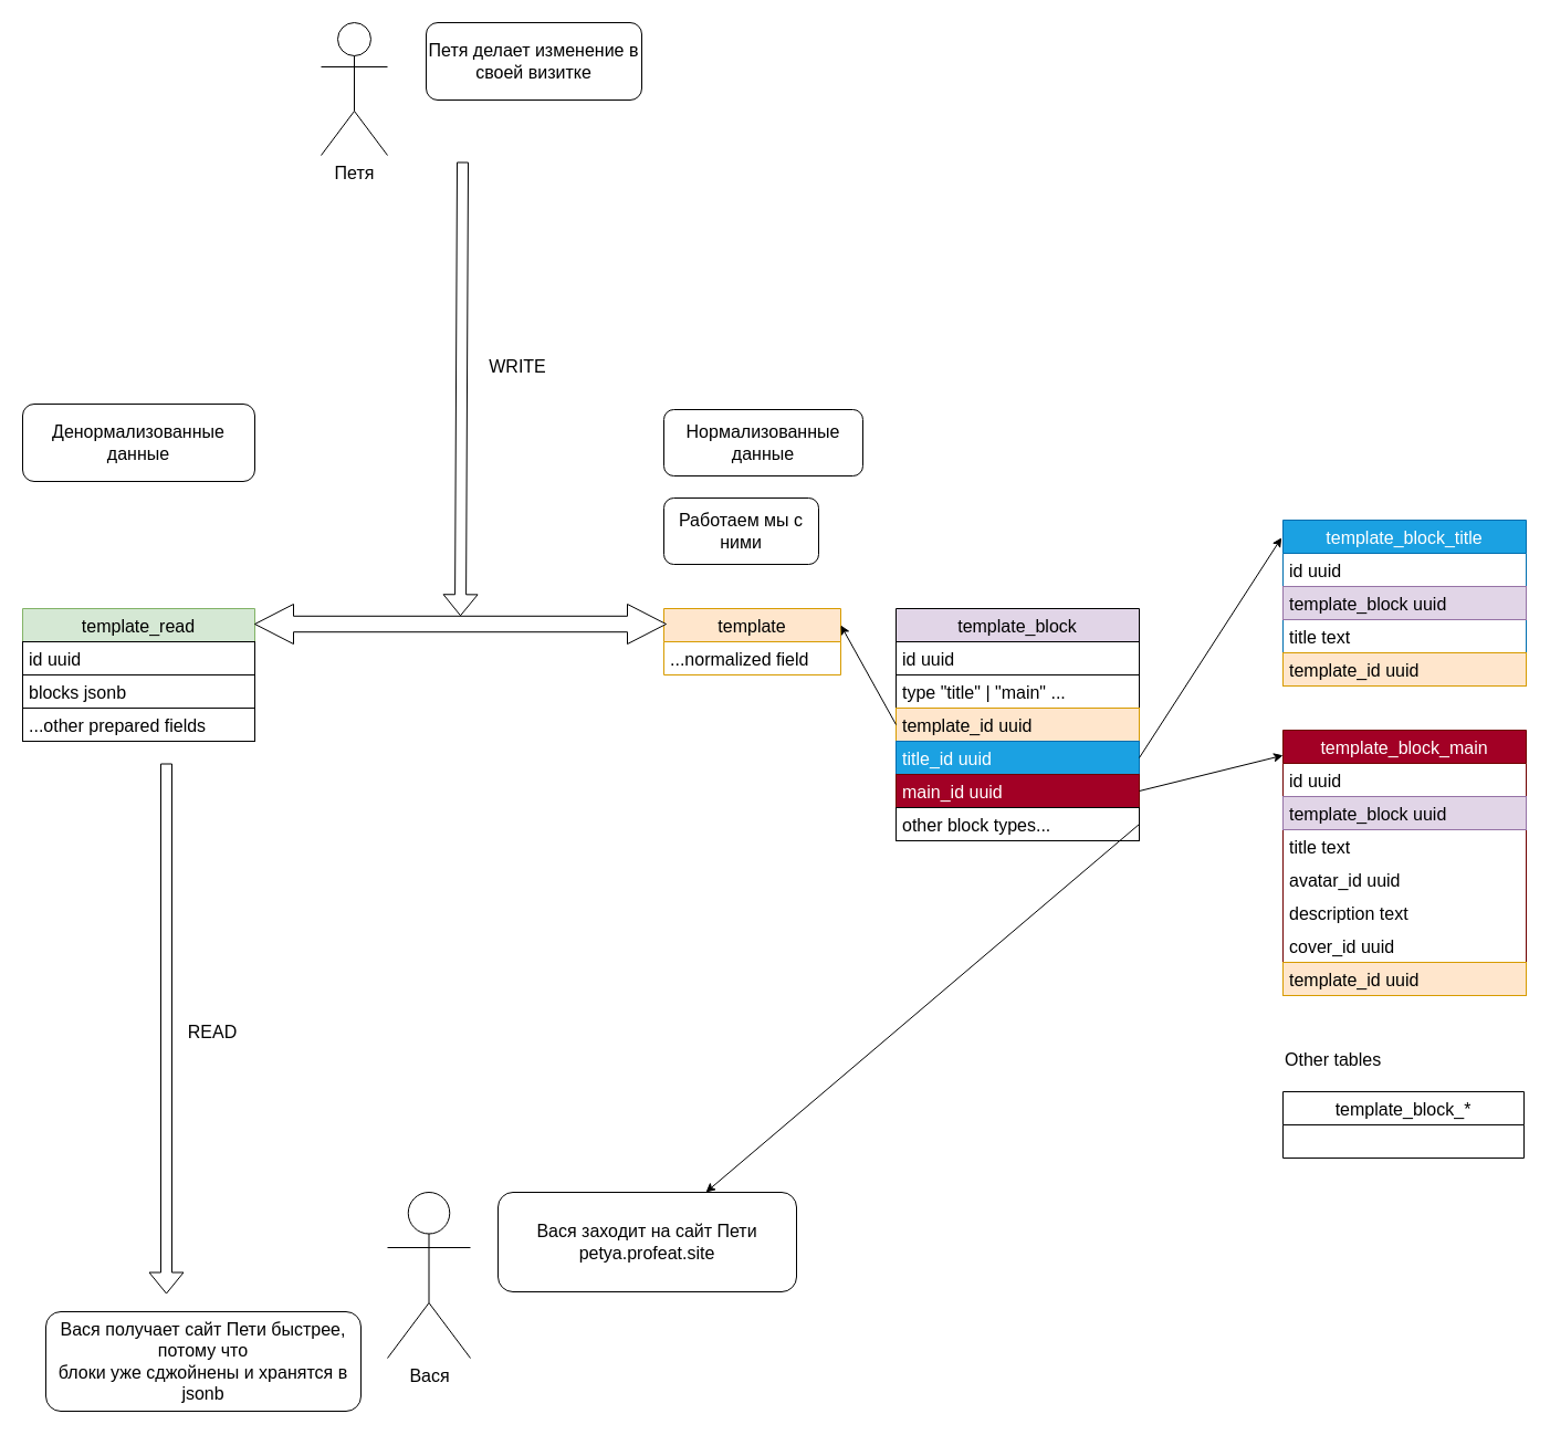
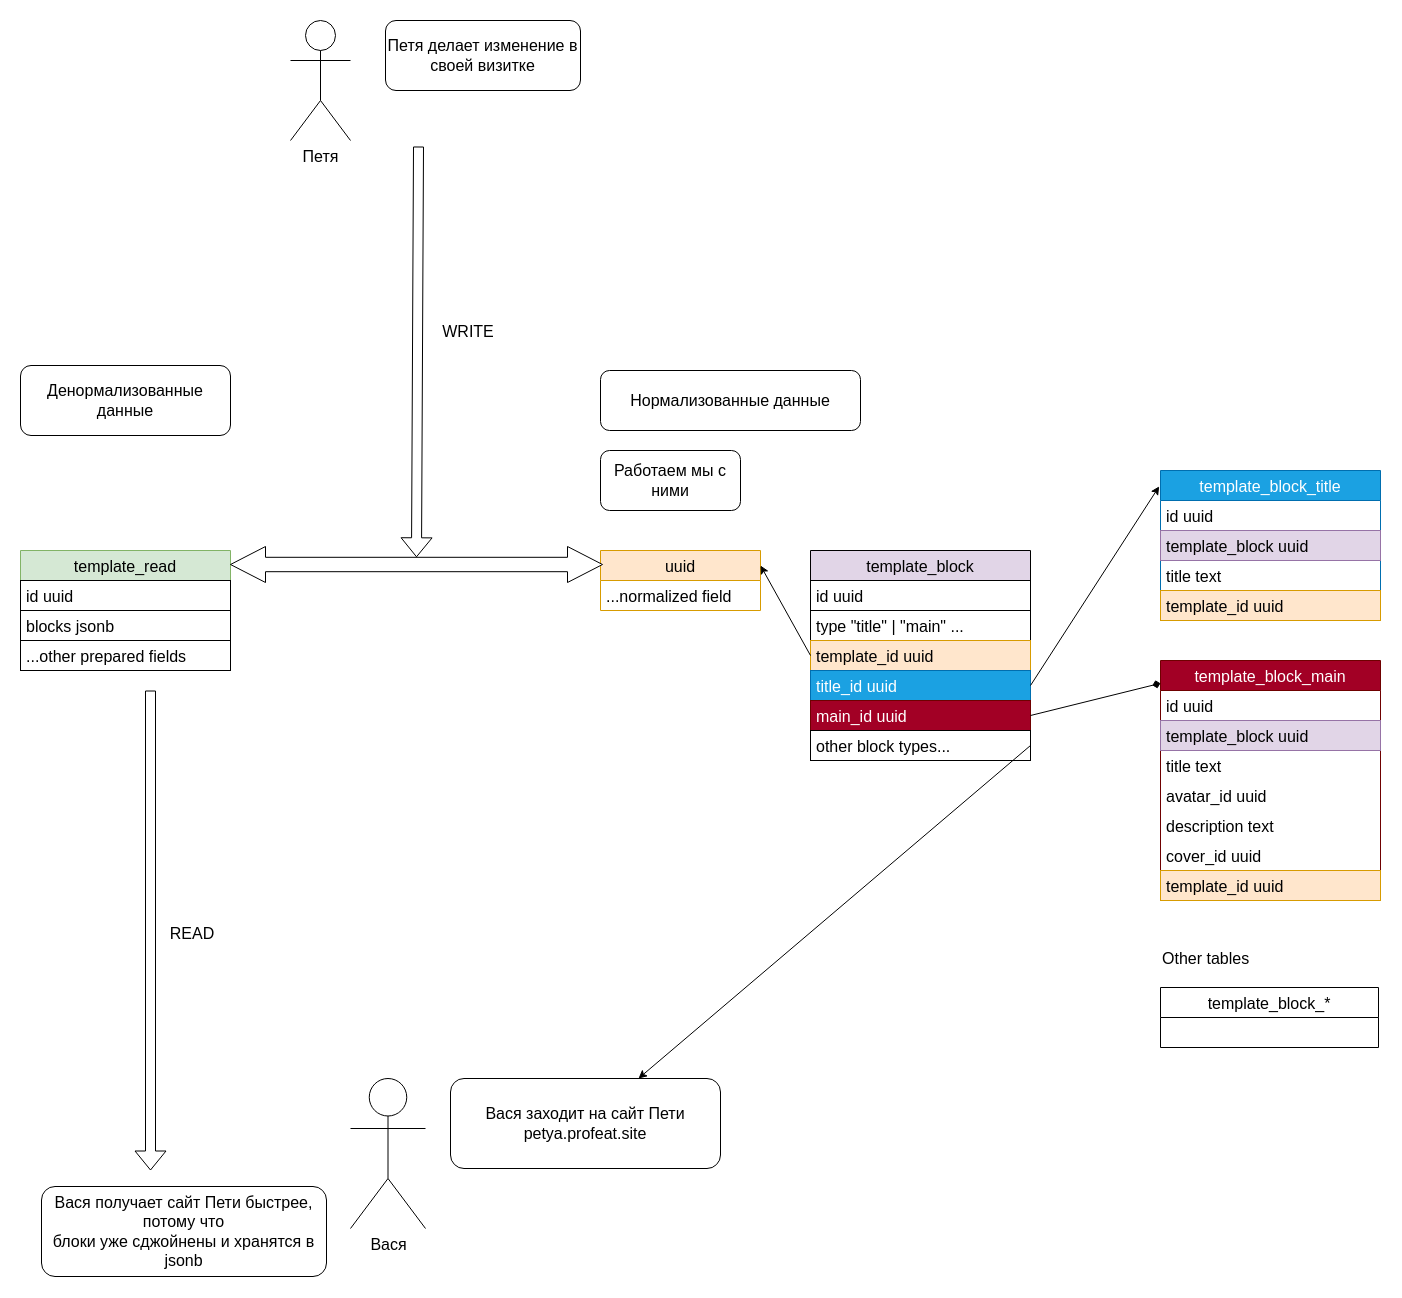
- <mxCell id="25" value="Нормализованные данные" style="rounded=1;whiteSpace=wrap;html=1;fontSize=16;" vertex="1" parent="1"><mxGeometry x="600" y="370" width="180" height="60" as="geometry" /></mxCell>
+ <mxCell id="25" value="Нормализованные данные" style="rounded=1;whiteSpace=wrap;html=1;fontSize=16;" vertex="1" parent="1"><mxGeometry x="600" y="370" width="260" height="60" as="geometry" /></mxCell>
- <mxCell id="6" value="template" style="swimlane;fontStyle=0;childLayout=stackLayout;horizontal=1;startSize=30;horizontalStack=0;resizeParent=1;resizeParentMax=0;resizeLast=0;collapsible=1;marginBottom=0;fillColor=#ffe6cc;strokeColor=#d79b00;fontSize=16;" vertex="1" parent="1"><mxGeometry x="600" y="550" width="160" height="60" as="geometry" /></mxCell>
+ <mxCell id="6" value="uuid" style="swimlane;fontStyle=0;childLayout=stackLayout;horizontal=1;startSize=30;horizontalStack=0;resizeParent=1;resizeParentMax=0;resizeLast=0;collapsible=1;marginBottom=0;fillColor=#ffe6cc;strokeColor=#d79b00;fontSize=16;" vertex="1" parent="1"><mxGeometry x="600" y="550" width="160" height="60" as="geometry" /></mxCell>
- <mxCell id="42" value="" style="endArrow=classic;html=1;rounded=0;fontSize=16;entryX=0;entryY=0.095;entryDx=0;entryDy=0;entryPerimeter=0;exitX=1;exitY=0.5;exitDx=0;exitDy=0;" edge="1" parent="1" source="13" target="33"><mxGeometry width="50" height="50" relative="1" as="geometry"><mxPoint x="1040" y="840" as="sourcePoint" /><mxPoint x="680" y="580" as="targetPoint" /></mxGeometry></mxCell>
+ <mxCell id="42" value="" style="endArrow=diamond;html=1;rounded=0;fontSize=16;entryX=0;entryY=0.095;entryDx=0;entryDy=0;entryPerimeter=0;exitX=1;exitY=0.5;exitDx=0;exitDy=0;" edge="1" parent="1" source="13" target="33"><mxGeometry width="50" height="50" relative="1" as="geometry"><mxPoint x="1040" y="840" as="sourcePoint" /><mxPoint x="680" y="580" as="targetPoint" /></mxGeometry></mxCell>
